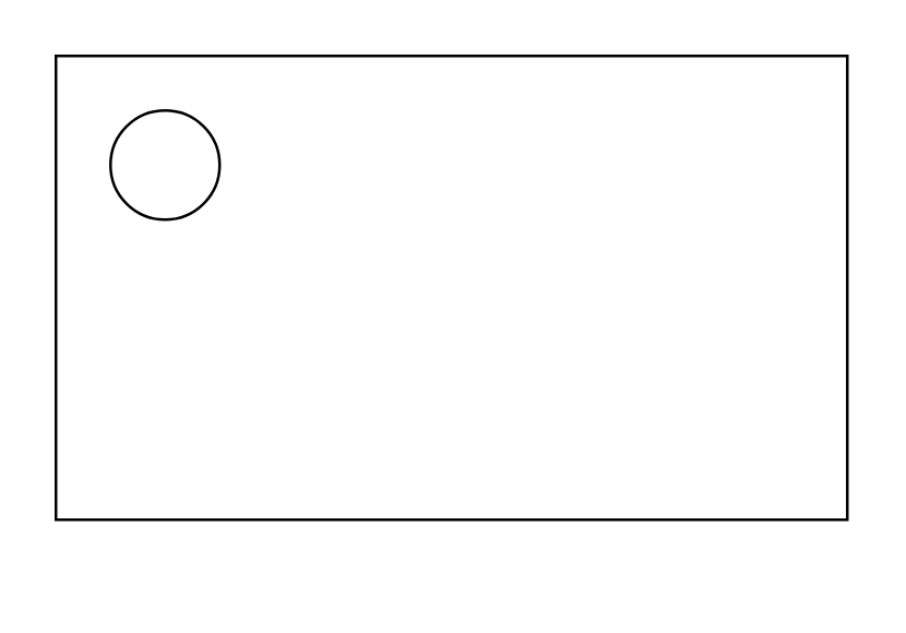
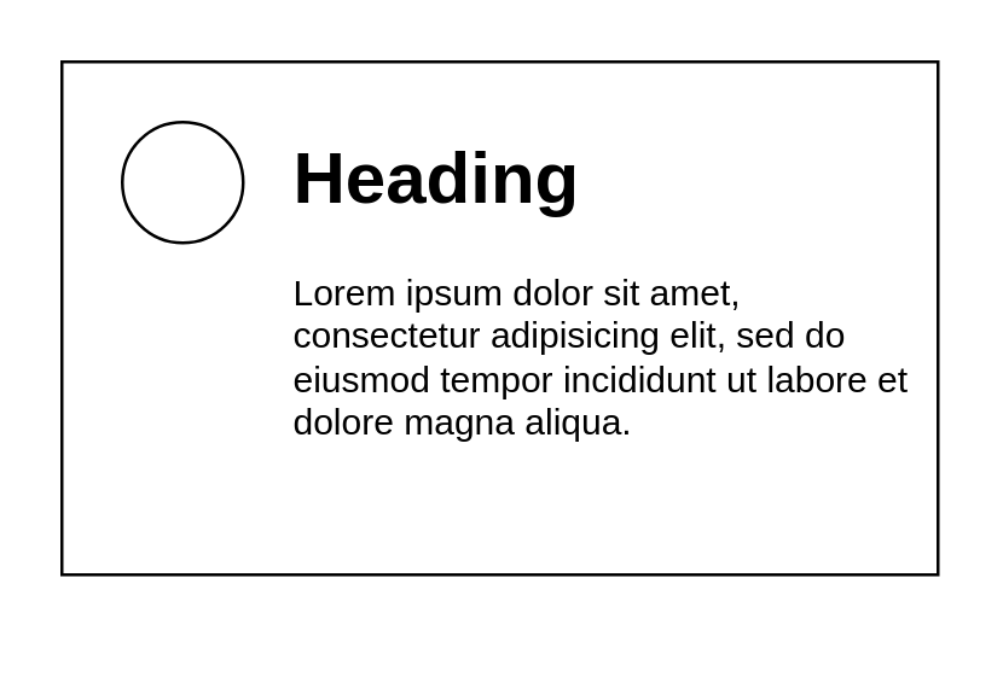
+ <mxCell id="5" value="&lt;h1&gt;Heading&lt;/h1&gt;&lt;p&gt;Lorem ipsum dolor sit amet, consectetur adipisicing elit, sed do eiusmod tempor incididunt ut labore et dolore magna aliqua.&lt;/p&gt;" style="text;html=1;strokeColor=none;fillColor=none;spacing=5;spacingTop=-20;whiteSpace=wrap;overflow=hidden;rounded=0;" vertex="1" parent="2"><mxGeometry x="72" y="19" width="218" height="120" as="geometry" /></mxCell>
